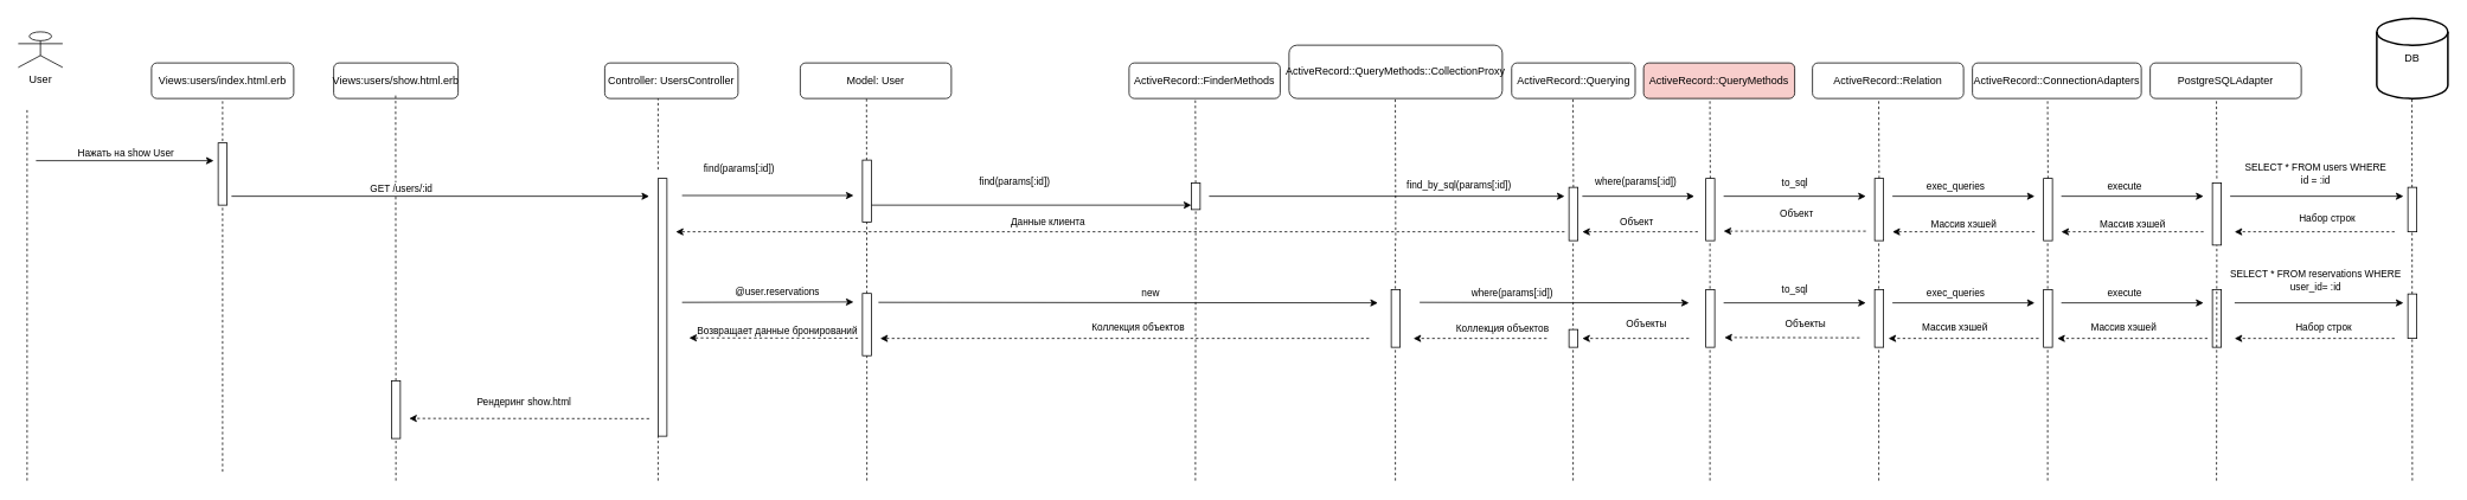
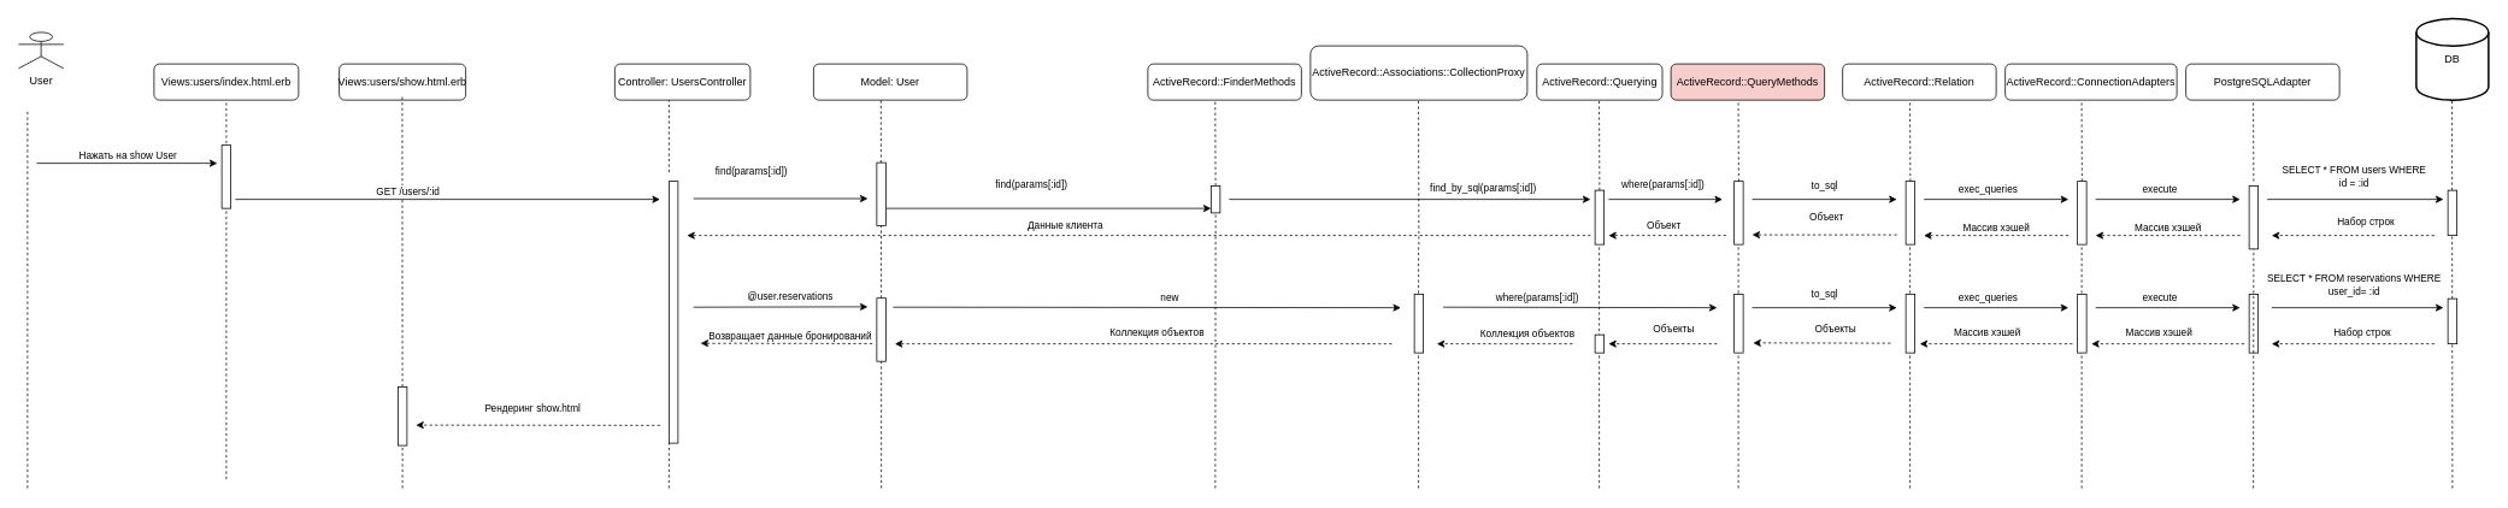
- <mxCell id="84" value="ActiveRecord::QueryMethods::CollectionProxy" style="rounded=1;whiteSpace=wrap;html=1;" parent="1" vertex="1"><mxGeometry x="1450" y="50" width="240" height="60" as="geometry" /></mxCell>
+ <mxCell id="84" value="ActiveRecord::Associations::CollectionProxy" style="rounded=1;whiteSpace=wrap;html=1;" parent="1" vertex="1"><mxGeometry x="1450" y="50" width="240" height="60" as="geometry" /></mxCell>
